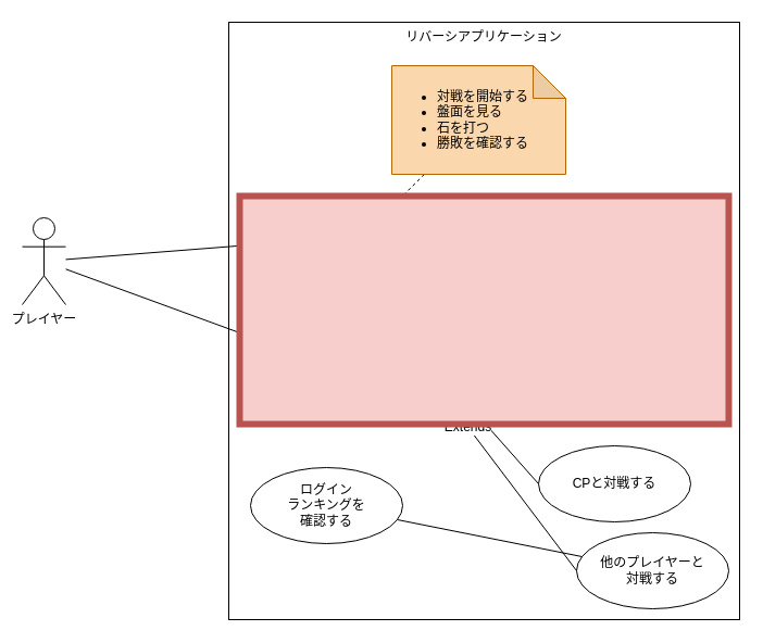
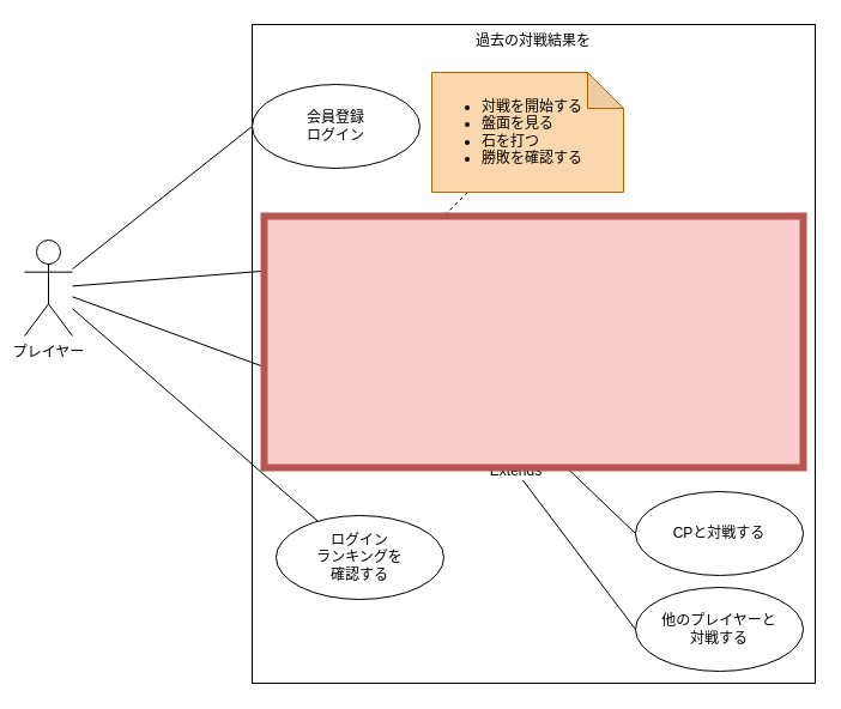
- <mxCell id="2" value="&lt;font style=&quot;&quot;&gt;リバーシアプリケーション&lt;/font&gt;" style="rounded=0;whiteSpace=wrap;html=1;strokeColor=default;fillColor=light-dark(#FFFFFF,transparent);fontColor=#000000;verticalAlign=top;" parent="1" vertex="1"><mxGeometry x="210" y="20" width="470" height="550" as="geometry" /></mxCell>
+ <mxCell id="2" value="&lt;font style=&quot;&quot;&gt;過去の対戦結果を&lt;/font&gt;" style="rounded=0;whiteSpace=wrap;html=1;strokeColor=default;fillColor=light-dark(#FFFFFF,transparent);fontColor=#000000;verticalAlign=top;" parent="1" vertex="1"><mxGeometry x="210" y="20" width="470" height="550" as="geometry" /></mxCell>
+ <mxCell id="8" value="&lt;font&gt;会員登録&lt;/font&gt;&lt;div&gt;&lt;font&gt;ログイン&lt;/font&gt;&lt;/div&gt;" style="ellipse;whiteSpace=wrap;html=1;rounded=0;strokeColor=default;align=center;verticalAlign=middle;fontFamily=Helvetica;fontSize=12;fontColor=#000000;fillColor=light-dark(#FFFFFF,transparent);" vertex="1" parent="1"><mxGeometry x="210" y="70" width="140" height="70" as="geometry" /></mxCell>
+ <mxCell id="11" style="edgeStyle=none;html=1;fontFamily=Helvetica;fontSize=12;fontColor=light-dark(#000000,#000000);endArrow=none;endFill=0;exitX=0;exitY=0.5;exitDx=0;exitDy=0;" edge="1" parent="1" source="8" target="3"><mxGeometry relative="1" as="geometry" /></mxCell>
- <mxCell id="13" value="&lt;font&gt;CPと対戦する&lt;/font&gt;" style="ellipse;whiteSpace=wrap;html=1;rounded=0;strokeColor=default;align=center;verticalAlign=middle;fontFamily=Helvetica;fontSize=12;fontColor=#000000;fillColor=light-dark(#FFFFFF,transparent);" vertex="1" parent="1"><mxGeometry x="495" y="410" width="140" height="70" as="geometry" /></mxCell>
+ <mxCell id="13" value="&lt;font&gt;CPと対戦する&lt;/font&gt;" style="ellipse;whiteSpace=wrap;html=1;rounded=0;strokeColor=default;align=center;verticalAlign=middle;fontFamily=Helvetica;fontSize=12;fontColor=#000000;fillColor=light-dark(#FFFFFF,transparent);" vertex="1" parent="1"><mxGeometry x="530" y="410" width="140" height="70" as="geometry" /></mxCell>
- <mxCell id="18" style="edgeStyle=none;html=1;fontFamily=Helvetica;fontSize=12;fontColor=light-dark(#000000,#000000);endArrow=none;endFill=0;" edge="1" parent="1" source="19" target="14"><mxGeometry relative="1" as="geometry" /></mxCell>
+ <mxCell id="18" style="edgeStyle=none;html=1;fontFamily=Helvetica;fontSize=12;fontColor=light-dark(#000000,#000000);endArrow=none;endFill=0;" edge="1" parent="1" source="19" target="3"><mxGeometry relative="1" as="geometry" /></mxCell>
